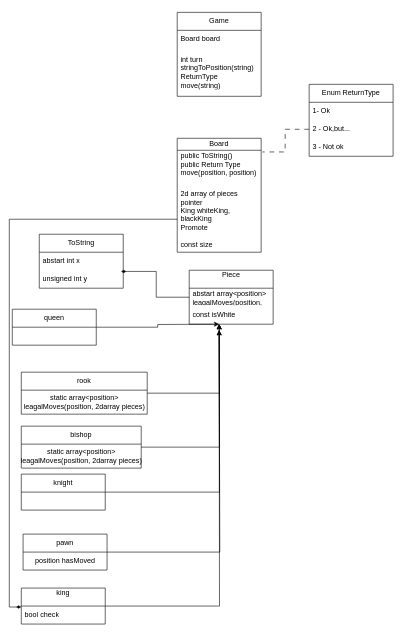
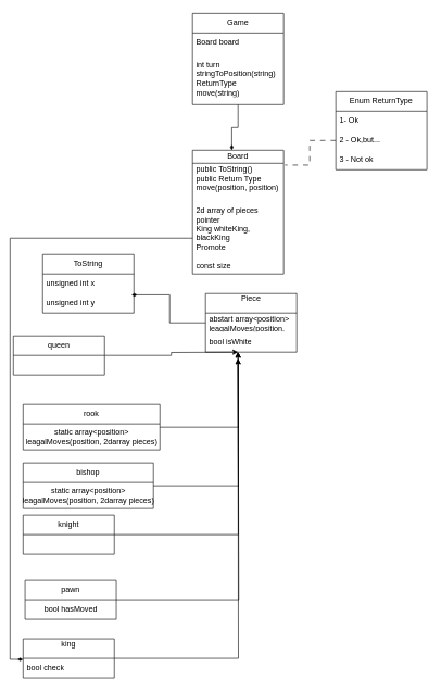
+ <mxCell id="23" style="edgeStyle=orthogonalEdgeStyle;rounded=0;orthogonalLoop=1;jettySize=auto;html=1;entryX=0.431;entryY=0;entryDx=0;entryDy=0;entryPerimeter=0;endArrow=diamondThin;endFill=1;" edge="1" parent="1" source="8" target="5"><mxGeometry relative="1" as="geometry" /></mxCell>
- <mxCell id="12" value="abstart int x" style="text;strokeColor=none;fillColor=none;align=left;verticalAlign=middle;spacingLeft=4;spacingRight=4;overflow=hidden;points=[[0,0.5],[1,0.5]];portConstraint=eastwest;rotatable=0;whiteSpace=wrap;html=1;" vertex="1" parent="11"><mxGeometry y="30" width="140" height="30" as="geometry" /></mxCell>
+ <mxCell id="12" value="unsigned int x" style="text;strokeColor=none;fillColor=none;align=left;verticalAlign=middle;spacingLeft=4;spacingRight=4;overflow=hidden;points=[[0,0.5],[1,0.5]];portConstraint=eastwest;rotatable=0;whiteSpace=wrap;html=1;" vertex="1" parent="11"><mxGeometry y="30" width="140" height="30" as="geometry" /></mxCell>
- <mxCell id="4" value="const isWhite" style="text;strokeColor=none;fillColor=none;align=left;verticalAlign=middle;spacingLeft=4;spacingRight=4;overflow=hidden;points=[[0,0.5],[1,0.5]];portConstraint=eastwest;rotatable=0;whiteSpace=wrap;html=1;" vertex="1" parent="2"><mxGeometry y="60" width="140" height="30" as="geometry" /></mxCell>
+ <mxCell id="4" value="bool isWhite" style="text;strokeColor=none;fillColor=none;align=left;verticalAlign=middle;spacingLeft=4;spacingRight=4;overflow=hidden;points=[[0,0.5],[1,0.5]];portConstraint=eastwest;rotatable=0;whiteSpace=wrap;html=1;" vertex="1" parent="2"><mxGeometry y="60" width="140" height="30" as="geometry" /></mxCell>
- <mxCell id="36" value="position hasMoved" style="text;html=1;align=center;verticalAlign=middle;resizable=0;points=[];autosize=1;strokeColor=none;fillColor=none;" vertex="1" parent="35"><mxGeometry y="30" width="140" height="30" as="geometry" /></mxCell>
+ <mxCell id="36" value="bool hasMoved" style="text;html=1;align=center;verticalAlign=middle;resizable=0;points=[];autosize=1;strokeColor=none;fillColor=none;" vertex="1" parent="35"><mxGeometry y="30" width="140" height="30" as="geometry" /></mxCell>
